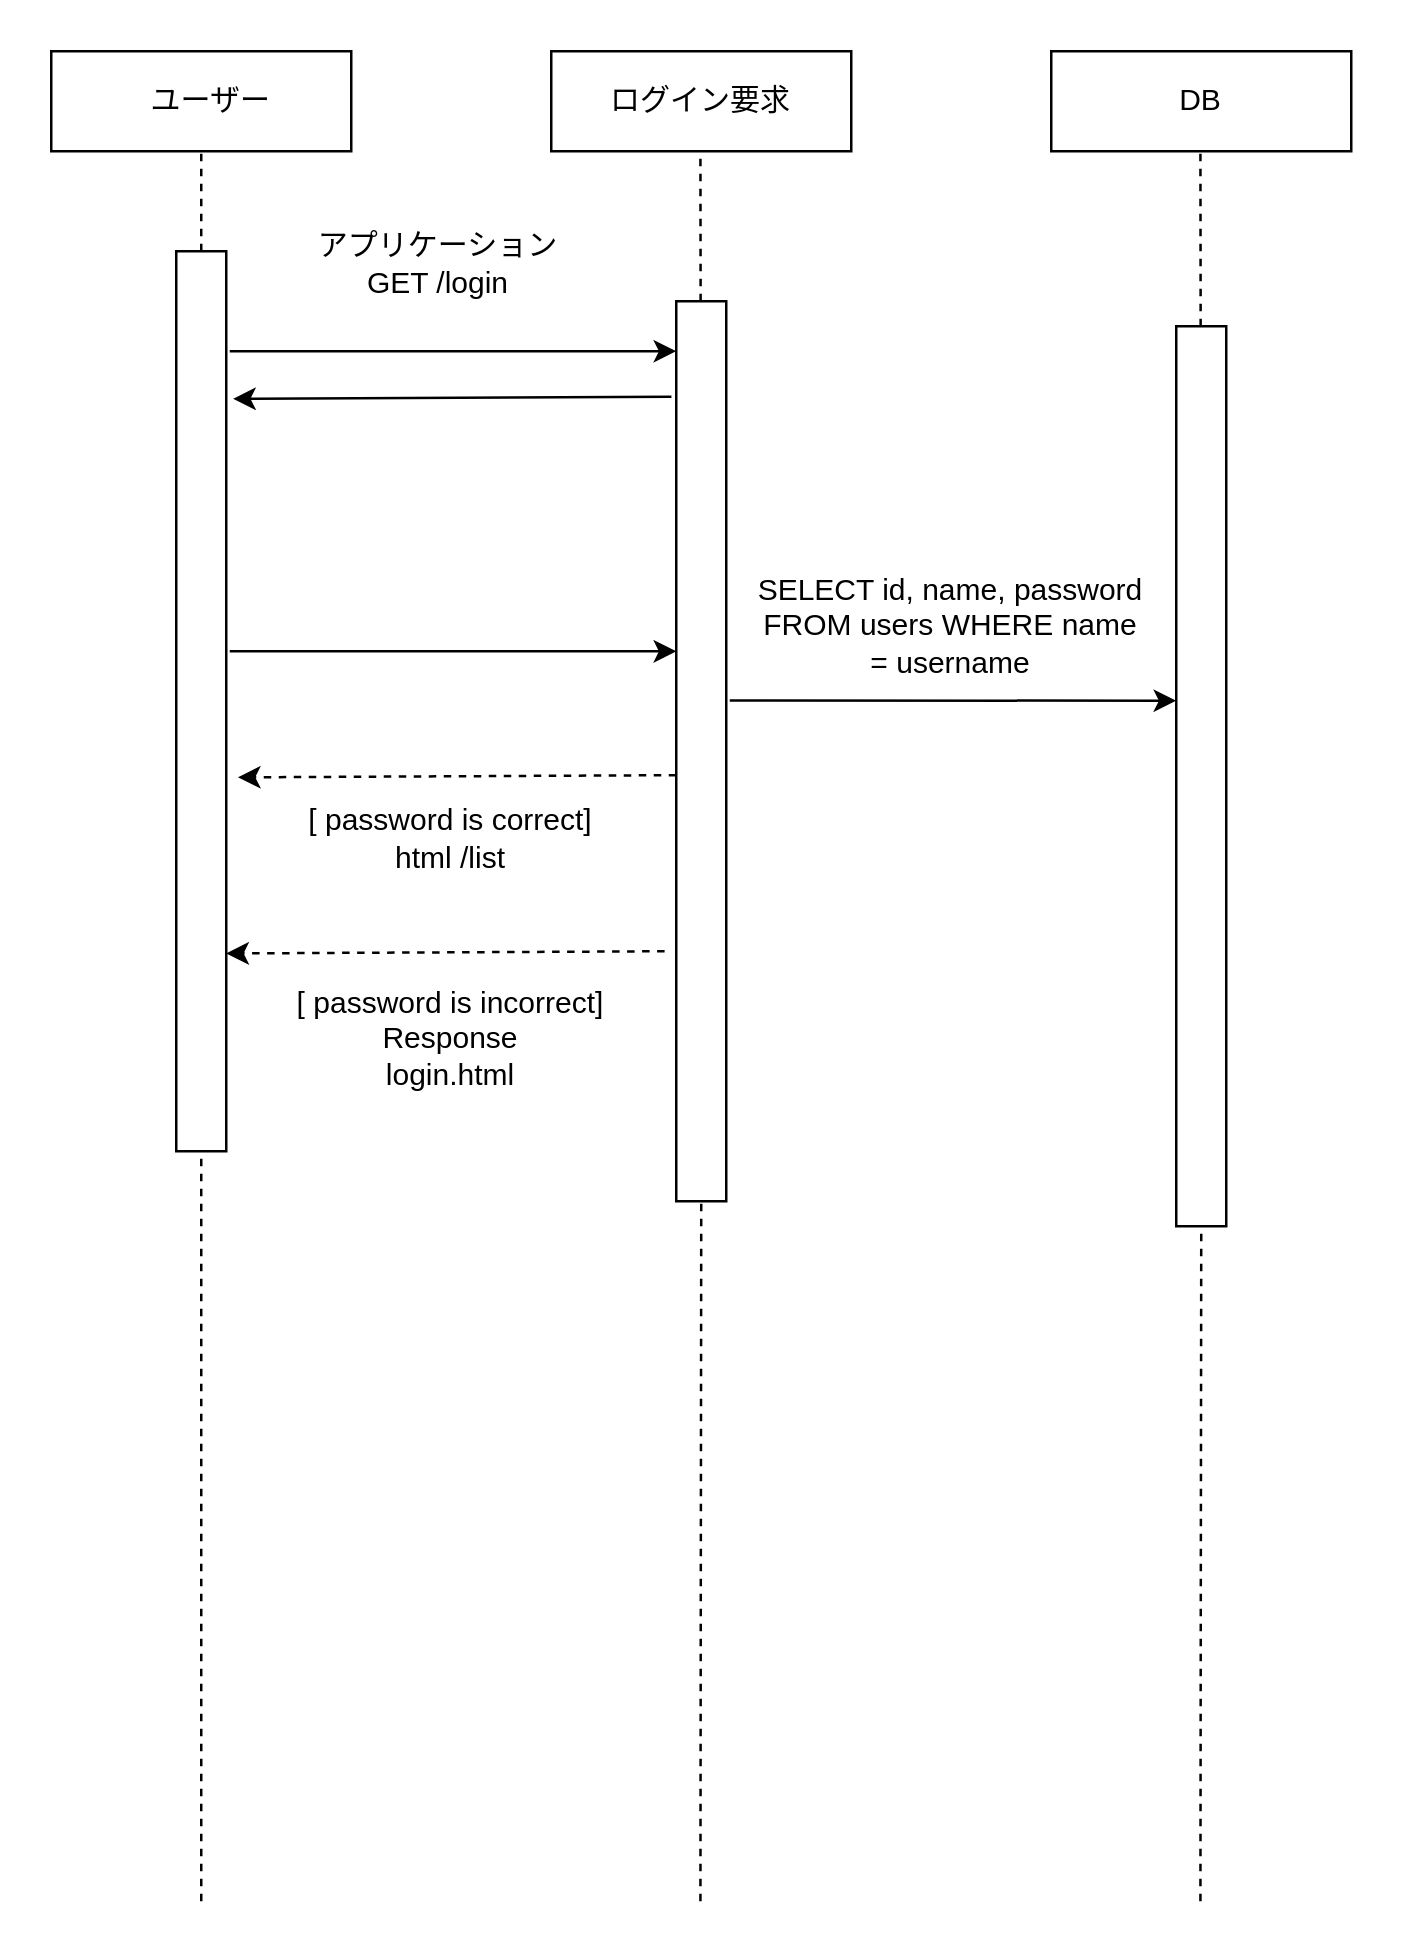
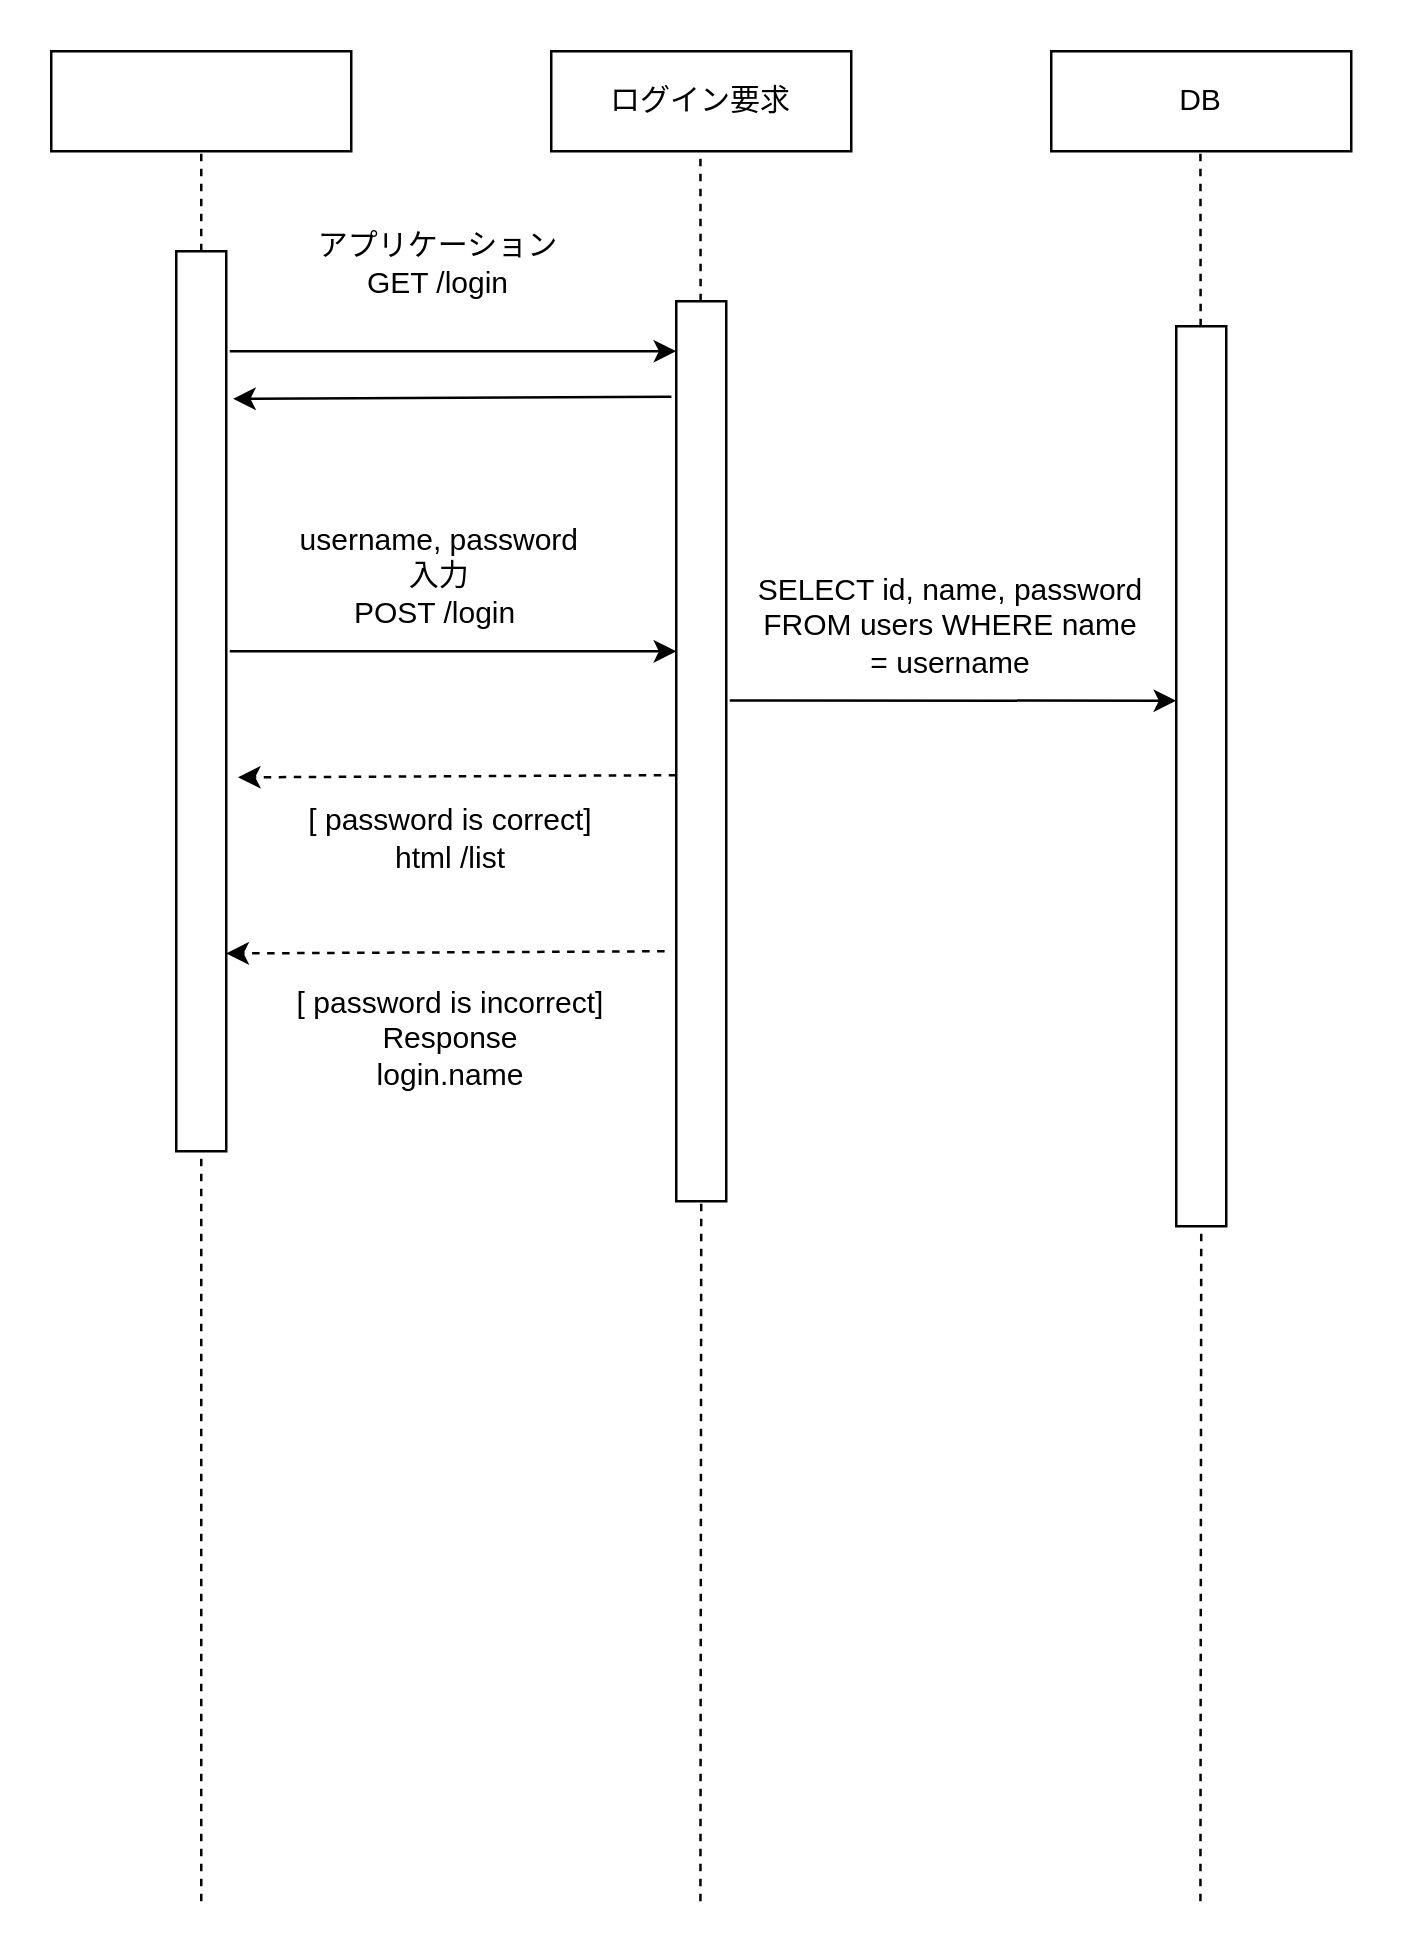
- <mxCell id="6" value="&lt;font color=&quot;#000000&quot;&gt;ユーザー&lt;/font&gt;" style="text;html=1;strokeColor=none;fillColor=none;align=right;verticalAlign=middle;whiteSpace=wrap;rounded=0;" vertex="1" parent="1"><mxGeometry x="50" y="25" width="60" height="30" as="geometry" /></mxCell>
+ <mxCell id="20" value="username, password&lt;br&gt;入力&lt;br&gt;POST /login&amp;nbsp;&lt;br&gt;" style="text;html=1;align=center;verticalAlign=middle;resizable=0;points=[];autosize=1;strokeColor=none;fillColor=none;fontColor=#000000;" vertex="1" parent="1"><mxGeometry x="110" y="205" width="130" height="50" as="geometry" /></mxCell>
- <mxCell id="26" value="[ password is incorrect]&lt;br&gt;Response&lt;br&gt;login.html" style="text;html=1;strokeColor=none;fillColor=none;align=center;verticalAlign=middle;whiteSpace=wrap;rounded=0;labelBackgroundColor=#FFFFFF;fontColor=#000000;" vertex="1" parent="1"><mxGeometry x="110" y="400" width="140" height="30" as="geometry" /></mxCell>
+ <mxCell id="26" value="[ password is incorrect]&lt;br&gt;Response&lt;br&gt;login.name" style="text;html=1;strokeColor=none;fillColor=none;align=center;verticalAlign=middle;whiteSpace=wrap;rounded=0;labelBackgroundColor=#FFFFFF;fontColor=#000000;" vertex="1" parent="1"><mxGeometry x="110" y="400" width="140" height="30" as="geometry" /></mxCell>
